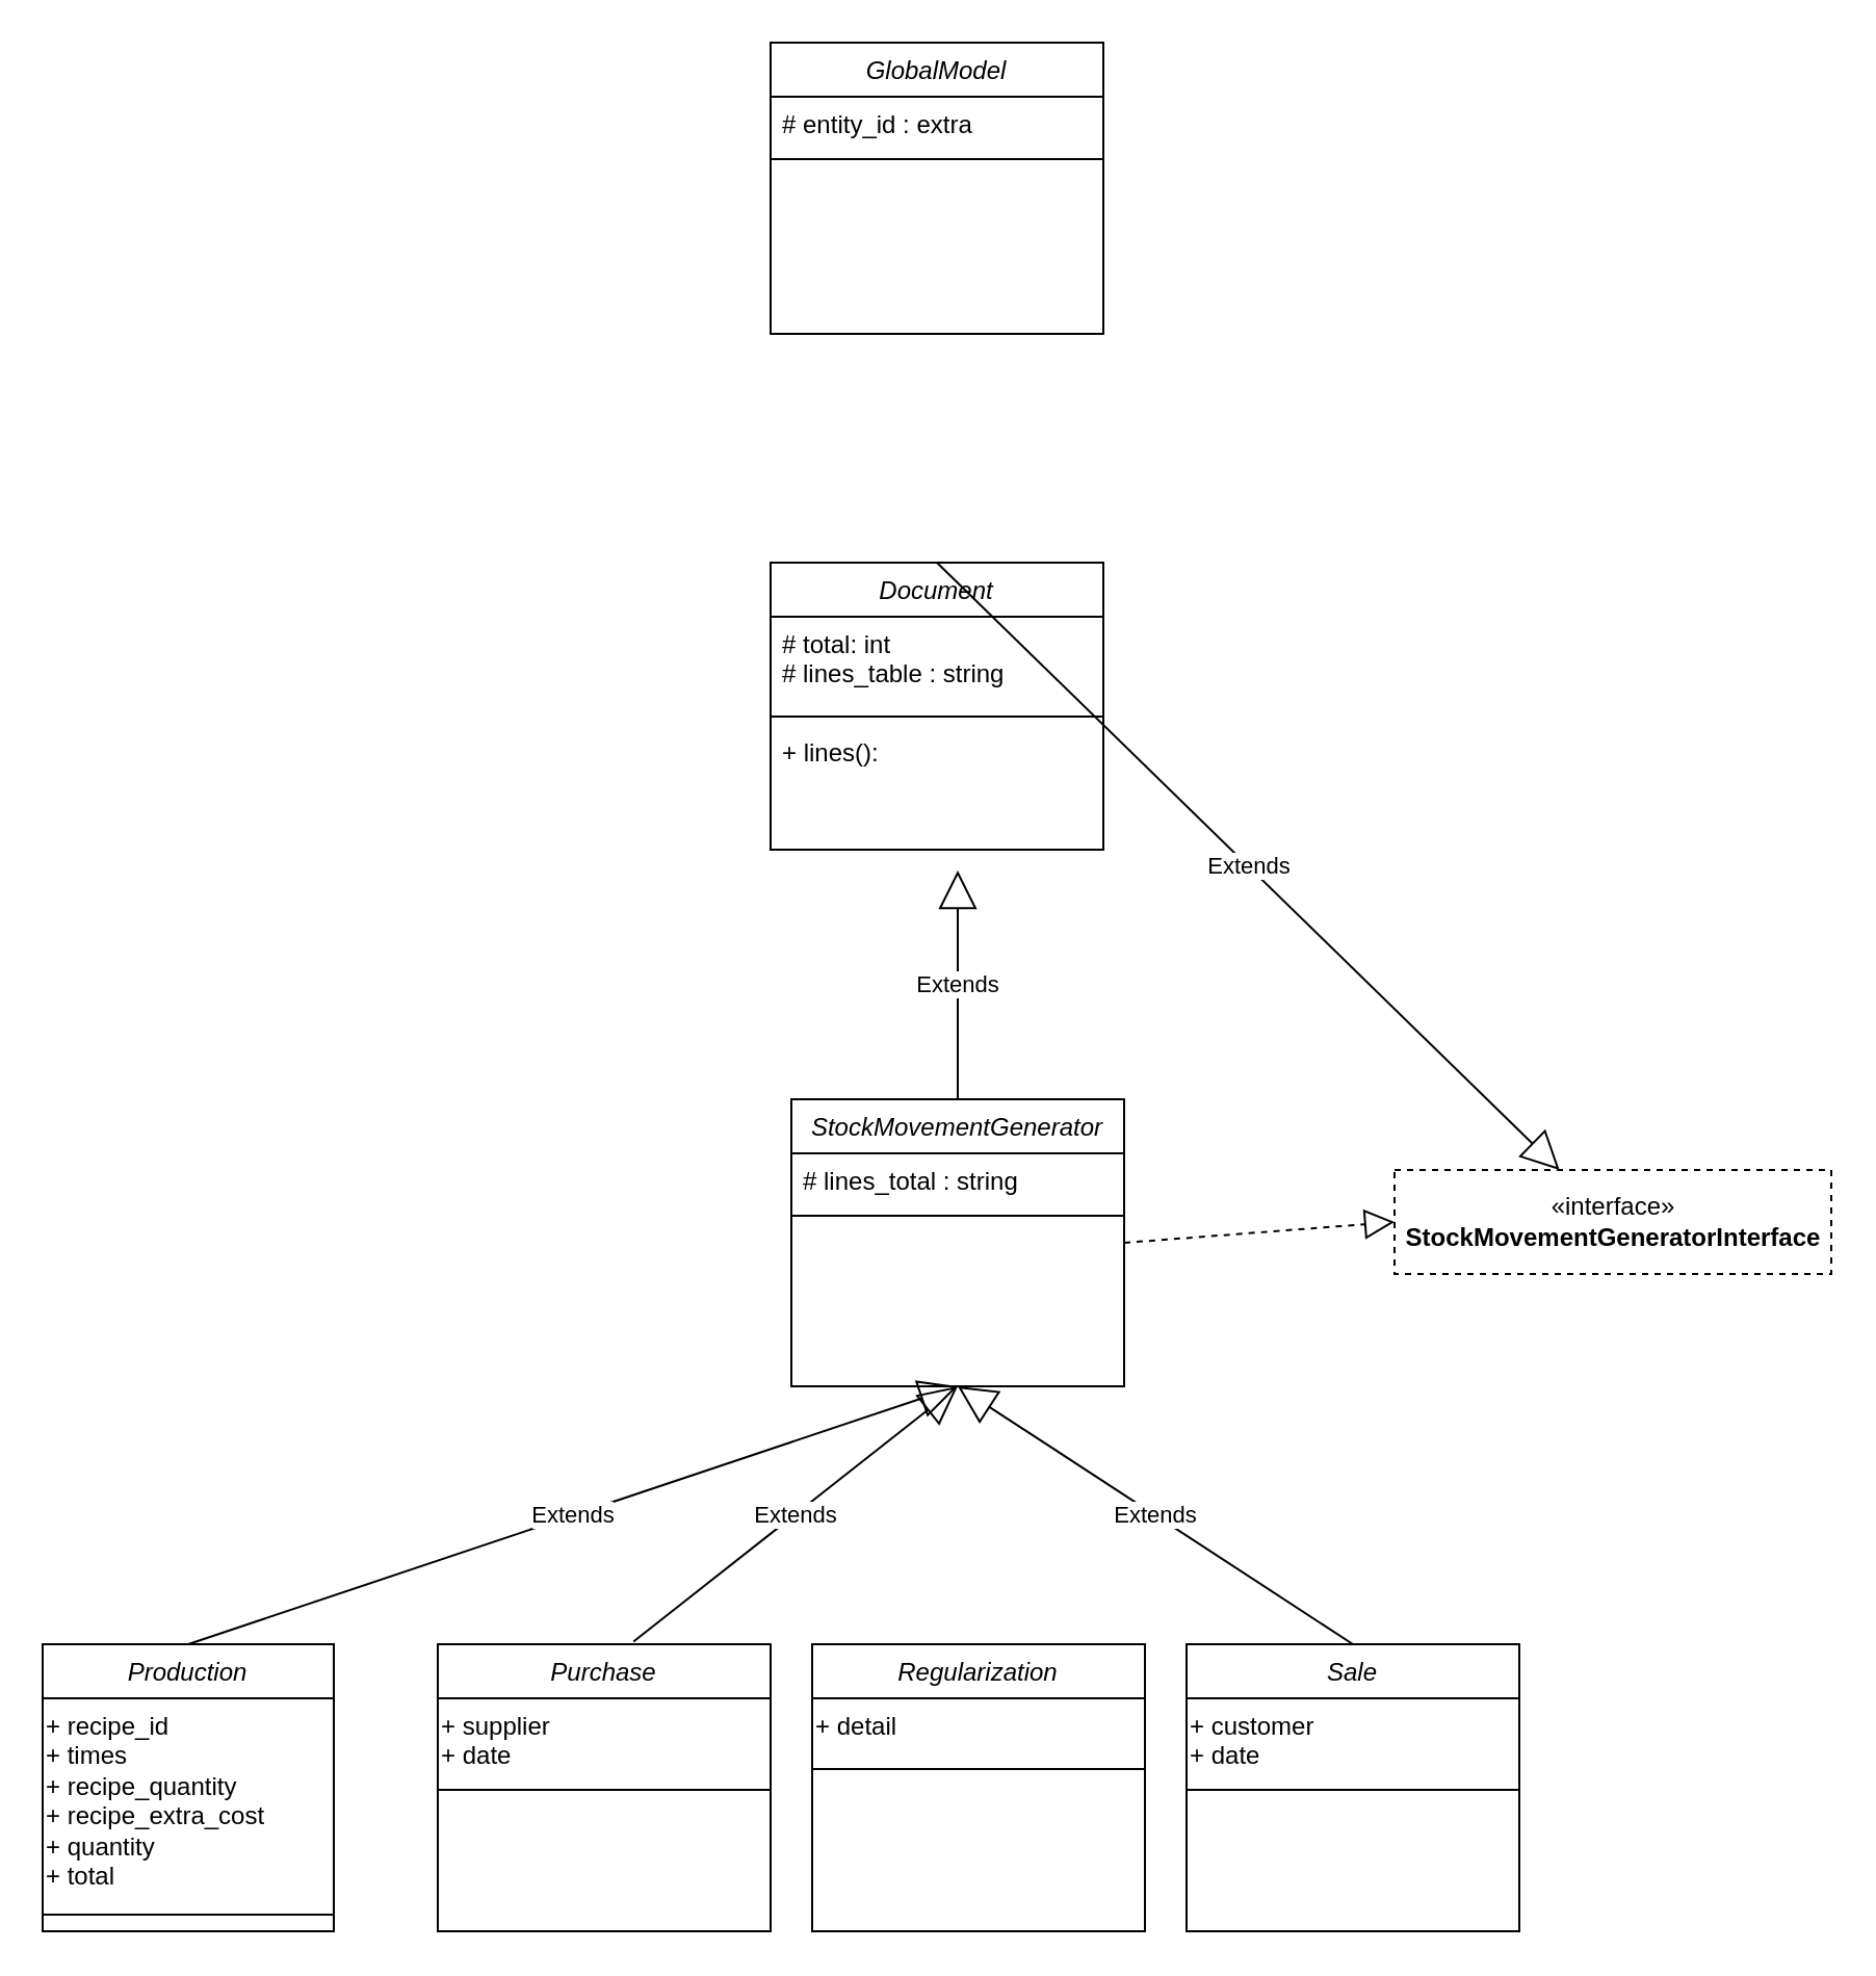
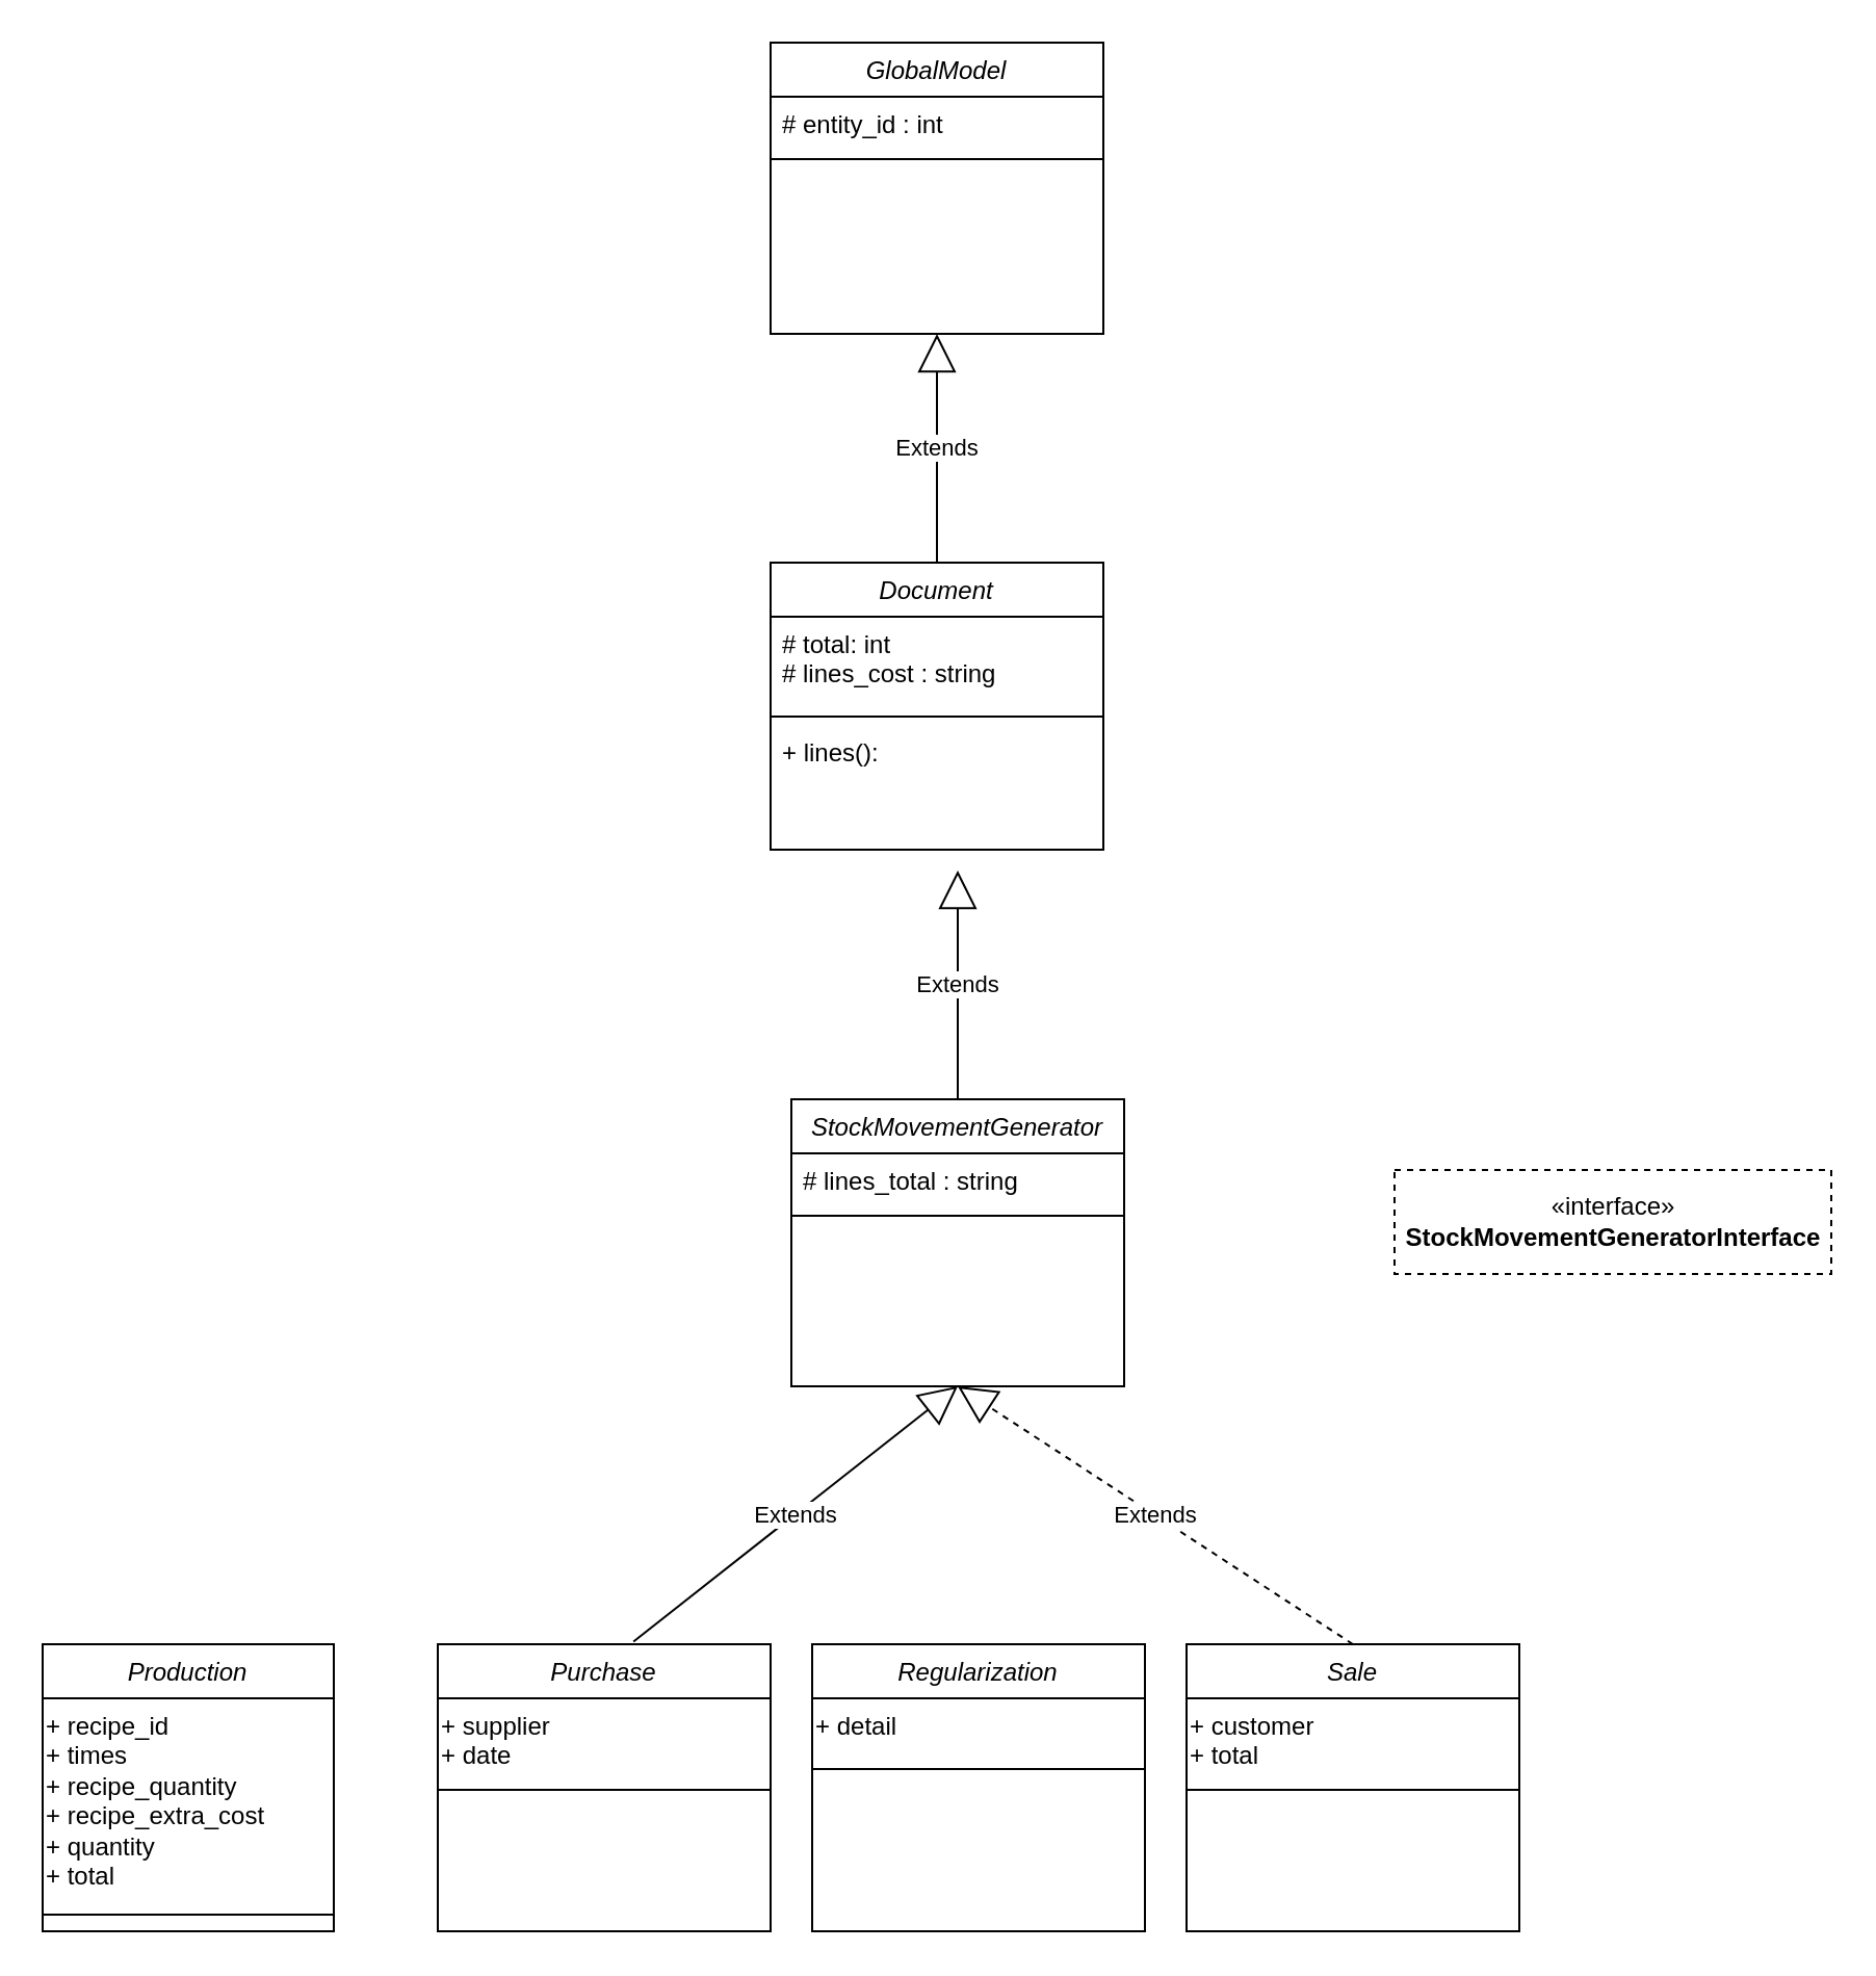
- <mxCell id="3" value="# entity_id : extra" style="text;align=left;verticalAlign=top;spacingLeft=4;spacingRight=4;overflow=hidden;rotatable=0;points=[[0,0.5],[1,0.5]];portConstraint=eastwest;" vertex="1" parent="2"><mxGeometry y="26" width="160" height="26" as="geometry" /></mxCell>
+ <mxCell id="3" value="# entity_id : int" style="text;align=left;verticalAlign=top;spacingLeft=4;spacingRight=4;overflow=hidden;rotatable=0;points=[[0,0.5],[1,0.5]];portConstraint=eastwest;" vertex="1" parent="2"><mxGeometry y="26" width="160" height="26" as="geometry" /></mxCell>
- <mxCell id="6" value="# total: int&#10;# lines_table : string&#10;&#10;&#10;&#10;&#10;" style="text;align=left;verticalAlign=top;spacingLeft=4;spacingRight=4;overflow=hidden;rotatable=0;points=[[0,0.5],[1,0.5]];portConstraint=eastwest;" vertex="1" parent="5"><mxGeometry y="26" width="160" height="44" as="geometry" /></mxCell>
+ <mxCell id="6" value="# total: int&#10;# lines_cost : string&#10;&#10;&#10;&#10;&#10;" style="text;align=left;verticalAlign=top;spacingLeft=4;spacingRight=4;overflow=hidden;rotatable=0;points=[[0,0.5],[1,0.5]];portConstraint=eastwest;" vertex="1" parent="5"><mxGeometry y="26" width="160" height="44" as="geometry" /></mxCell>
- <mxCell id="9" value="Extends" style="endArrow=block;endSize=16;endFill=0;html=1;rounded=0;exitX=0.5;exitY=0;exitDx=0;exitDy=0;" edge="1" parent="1" source="5" target="14"><mxGeometry width="160" relative="1" as="geometry"><mxPoint x="480" y="290" as="sourcePoint" /><mxPoint x="640" y="290" as="targetPoint" /></mxGeometry></mxCell>
+ <mxCell id="9" value="Extends" style="endArrow=block;endSize=16;endFill=0;html=1;rounded=0;entryX=0.5;entryY=1;entryDx=0;entryDy=0;exitX=0.5;exitY=0;exitDx=0;exitDy=0;" edge="1" parent="1" source="5" target="2"><mxGeometry width="160" relative="1" as="geometry"><mxPoint x="480" y="290" as="sourcePoint" /><mxPoint x="640" y="290" as="targetPoint" /></mxGeometry></mxCell>
- <mxCell id="15" value="" style="endArrow=block;dashed=1;endFill=0;endSize=12;html=1;rounded=0;entryX=0;entryY=0.5;entryDx=0;entryDy=0;exitX=1;exitY=0.5;exitDx=0;exitDy=0;" edge="1" parent="1" source="16" target="14"><mxGeometry width="160" relative="1" as="geometry"><mxPoint x="530" y="350" as="sourcePoint" /><mxPoint x="640" y="440" as="targetPoint" /></mxGeometry></mxCell>
- <mxCell id="30" value="Extends" style="endArrow=block;endSize=16;endFill=0;html=1;rounded=0;exitX=0.5;exitY=0;exitDx=0;exitDy=0;entryX=0.5;entryY=1;entryDx=0;entryDy=0;" edge="1" parent="1" source="23" target="16"><mxGeometry width="160" relative="1" as="geometry"><mxPoint x="80" y="700" as="sourcePoint" /><mxPoint x="240" y="700" as="targetPoint" /></mxGeometry></mxCell>
- <mxCell id="13" value="Extends" style="endArrow=block;endSize=16;endFill=0;html=1;rounded=0;exitX=0.5;exitY=0;exitDx=0;exitDy=0;entryX=0.5;entryY=1;entryDx=0;entryDy=0;" edge="1" parent="1" source="10" target="16"><mxGeometry width="160" relative="1" as="geometry"><mxPoint x="480" y="538" as="sourcePoint" /><mxPoint x="450" y="408" as="targetPoint" /></mxGeometry></mxCell>
+ <mxCell id="13" value="Extends" style="endArrow=block;endSize=16;endFill=0;html=1;rounded=0;exitX=0.5;exitY=0;exitDx=0;exitDy=0;entryX=0.5;entryY=1;entryDx=0;entryDy=0;dashed=1;" edge="1" parent="1" source="10" target="16"><mxGeometry width="160" relative="1" as="geometry"><mxPoint x="480" y="538" as="sourcePoint" /><mxPoint x="450" y="408" as="targetPoint" /></mxGeometry></mxCell>
- <mxCell id="11" value="+ customer&lt;br&gt;+ date" style="text;whiteSpace=wrap;html=1;" vertex="1" parent="10"><mxGeometry y="26" width="160" height="40" as="geometry" /></mxCell>
+ <mxCell id="11" value="+ customer&lt;br&gt;+ total" style="text;whiteSpace=wrap;html=1;" vertex="1" parent="10"><mxGeometry y="26" width="160" height="40" as="geometry" /></mxCell>
